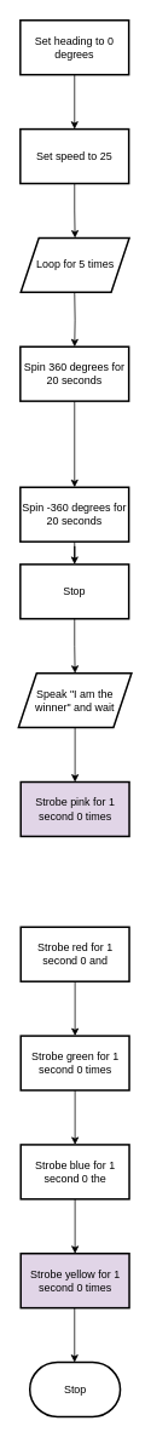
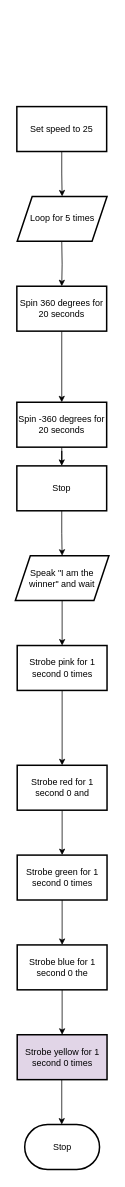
- <mxCell id="3" value="Set heading to 0 degrees" style="whiteSpace=wrap;html=1;strokeWidth=2;" vertex="1" parent="1"><mxGeometry x="22" y="20" width="120" height="60" as="geometry" /></mxCell>
- <mxCell id="2" value="" style="edgeStyle=orthogonalEdgeStyle;rounded=0;orthogonalLoop=1;jettySize=auto;html=1;" edge="1" parent="1" source="3" target="5"><mxGeometry relative="1" as="geometry" /></mxCell>
- <mxCell id="17" value="Strobe pink for 1 second 0 times" style="whiteSpace=wrap;html=1;strokeWidth=2;fillColor=#e1d5e7;" vertex="1" parent="1"><mxGeometry x="22.5" y="860" width="120" height="60" as="geometry" /></mxCell>
+ <mxCell id="17" value="Strobe pink for 1 second 0 times" style="whiteSpace=wrap;html=1;strokeWidth=2;" vertex="1" parent="1"><mxGeometry x="22.5" y="860" width="120" height="60" as="geometry" /></mxCell>
+ <mxCell id="16" value="" style="edgeStyle=orthogonalEdgeStyle;rounded=0;orthogonalLoop=1;jettySize=auto;html=1;" edge="1" parent="1" source="17" target="19"><mxGeometry relative="1" as="geometry" /></mxCell>
